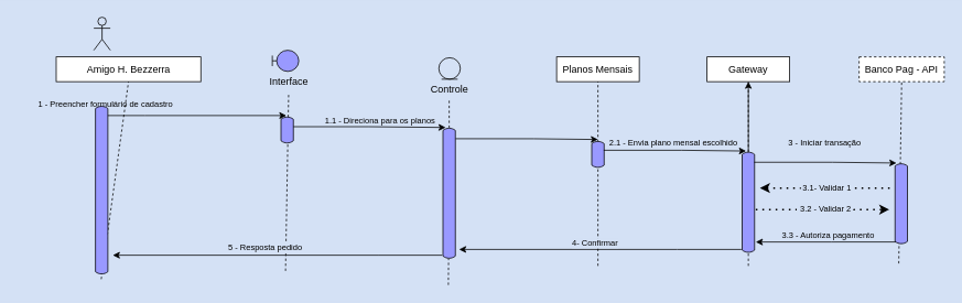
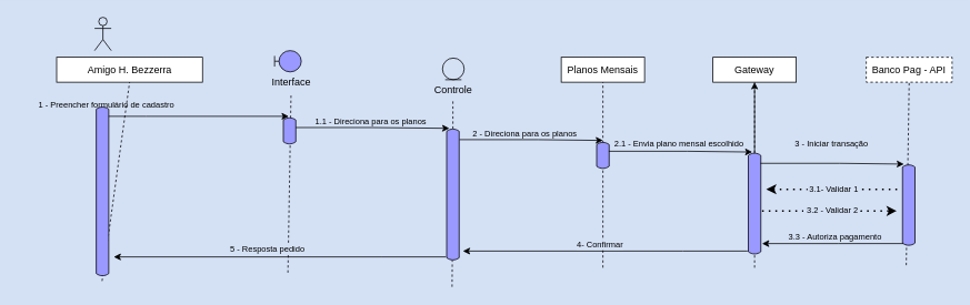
- <mxCell id="27" value="&lt;span style=&quot;font-family: &amp;#34;helvetica&amp;#34; ; font-size: 10px ; font-style: normal ; font-weight: 400 ; letter-spacing: normal ; text-align: center ; text-indent: 0px ; text-transform: none ; word-spacing: 0px ; display: inline ; float: none&quot;&gt;1.1 - Direciona para os planos&lt;/span&gt;" style="text;whiteSpace=wrap;html=1;fontSize=10;fontColor=default;labelBackgroundColor=none;" parent="1" vertex="1"><mxGeometry x="391" y="133" width="141" height="26" as="geometry" /></mxCell>
+ <mxCell id="27" value="&lt;span style=&quot;font-family: &amp;#34;helvetica&amp;#34; ; font-size: 10px ; font-style: normal ; font-weight: 400 ; letter-spacing: normal ; text-align: center ; text-indent: 0px ; text-transform: none ; word-spacing: 0px ; display: inline ; float: none&quot;&gt;1.1 - Direciona para os planos&lt;/span&gt;" style="text;whiteSpace=wrap;html=1;fontSize=10;fontColor=default;labelBackgroundColor=none;" parent="1" vertex="1"><mxGeometry x="376" y="133" width="141" height="26" as="geometry" /></mxCell>
+ <mxCell id="9" value="&lt;span style=&quot;font-family: &amp;#34;helvetica&amp;#34; ; font-size: 10px ; font-style: normal ; font-weight: 400 ; letter-spacing: normal ; text-align: center ; text-indent: 0px ; text-transform: none ; word-spacing: 0px ; display: inline ; float: none&quot;&gt;2 - Direciona para os planos&lt;/span&gt;" style="text;whiteSpace=wrap;html=1;fontSize=10;fontColor=default;labelBackgroundColor=none;" parent="1" vertex="1"><mxGeometry x="565" y="147.5" width="141" height="26" as="geometry" /></mxCell>
